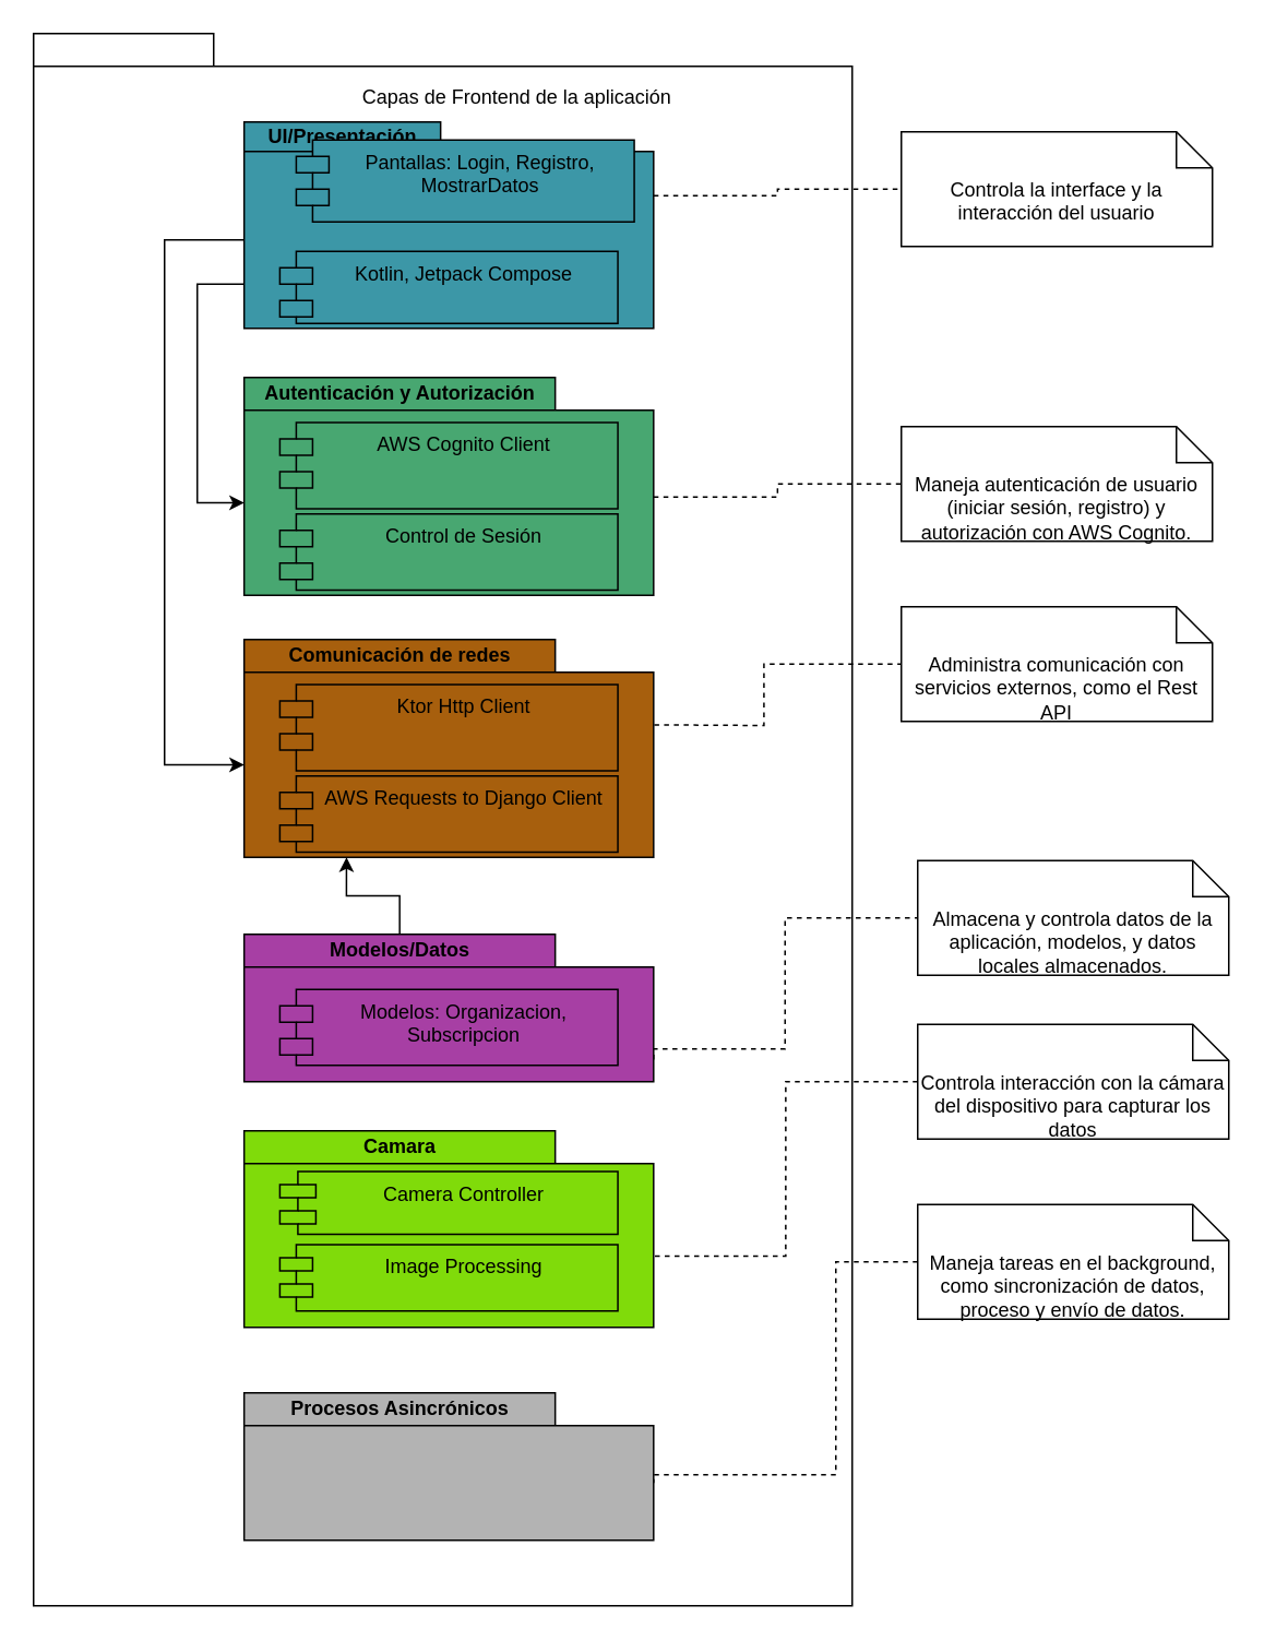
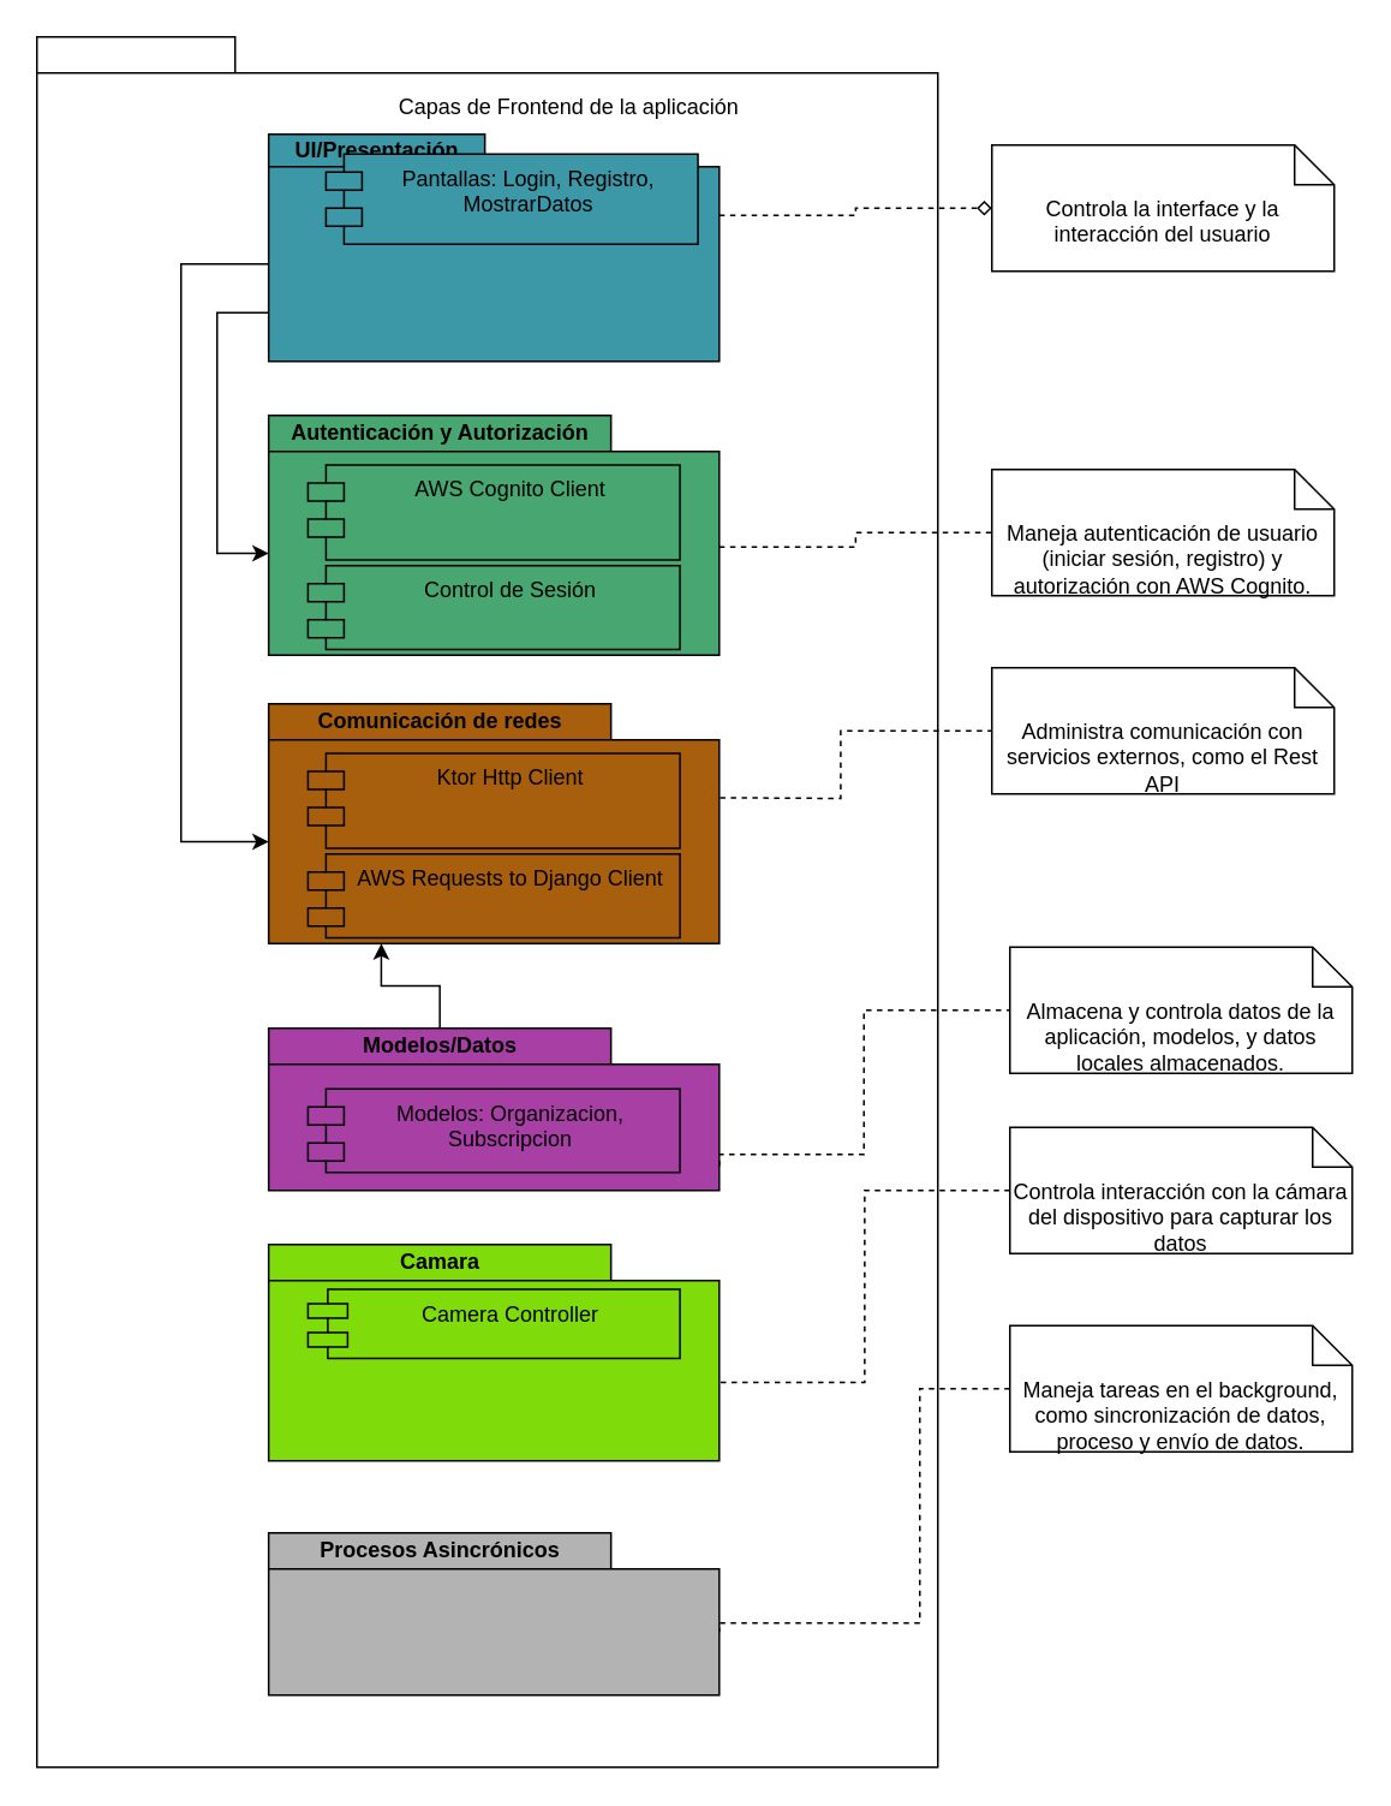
- <mxCell id="5" style="edgeStyle=orthogonalEdgeStyle;rounded=0;orthogonalLoop=1;jettySize=auto;html=1;exitX=0;exitY=0;exitDx=250.09;exitDy=45;exitPerimeter=0;entryX=0;entryY=0.5;entryDx=0;entryDy=0;entryPerimeter=0;dashed=1;endArrow=none;endFill=0;" edge="1" parent="1" source="16" target="4"><mxGeometry relative="1" as="geometry"><mxPoint x="392.41" y="122" as="sourcePoint" /></mxGeometry></mxCell>
+ <mxCell id="5" style="edgeStyle=orthogonalEdgeStyle;rounded=0;orthogonalLoop=1;jettySize=auto;html=1;exitX=0;exitY=0;exitDx=250.09;exitDy=45;exitPerimeter=0;entryX=0;entryY=0.5;entryDx=0;entryDy=0;entryPerimeter=0;dashed=1;endArrow=diamond;endFill=0;" edge="1" parent="1" source="16" target="4"><mxGeometry relative="1" as="geometry"><mxPoint x="392.41" y="122" as="sourcePoint" /></mxGeometry></mxCell>
- <mxCell id="19" value="Kotlin, Jetpack Compose" style="shape=module;align=left;spacingLeft=20;align=center;verticalAlign=top;whiteSpace=wrap;html=1;fillColor=#3c97a7;" vertex="1" parent="16"><mxGeometry x="21.82" y="79" width="206.44" height="44" as="geometry" /></mxCell>
- <mxCell id="37" value="Image Processing" style="shape=module;align=left;spacingLeft=20;align=center;verticalAlign=top;whiteSpace=wrap;html=1;fillColor=#80db0a;jettyWidth=20;jettyHeight=8;" vertex="1" parent="34"><mxGeometry x="21.83" y="69.47" width="206.44" height="40.53" as="geometry" /></mxCell>
